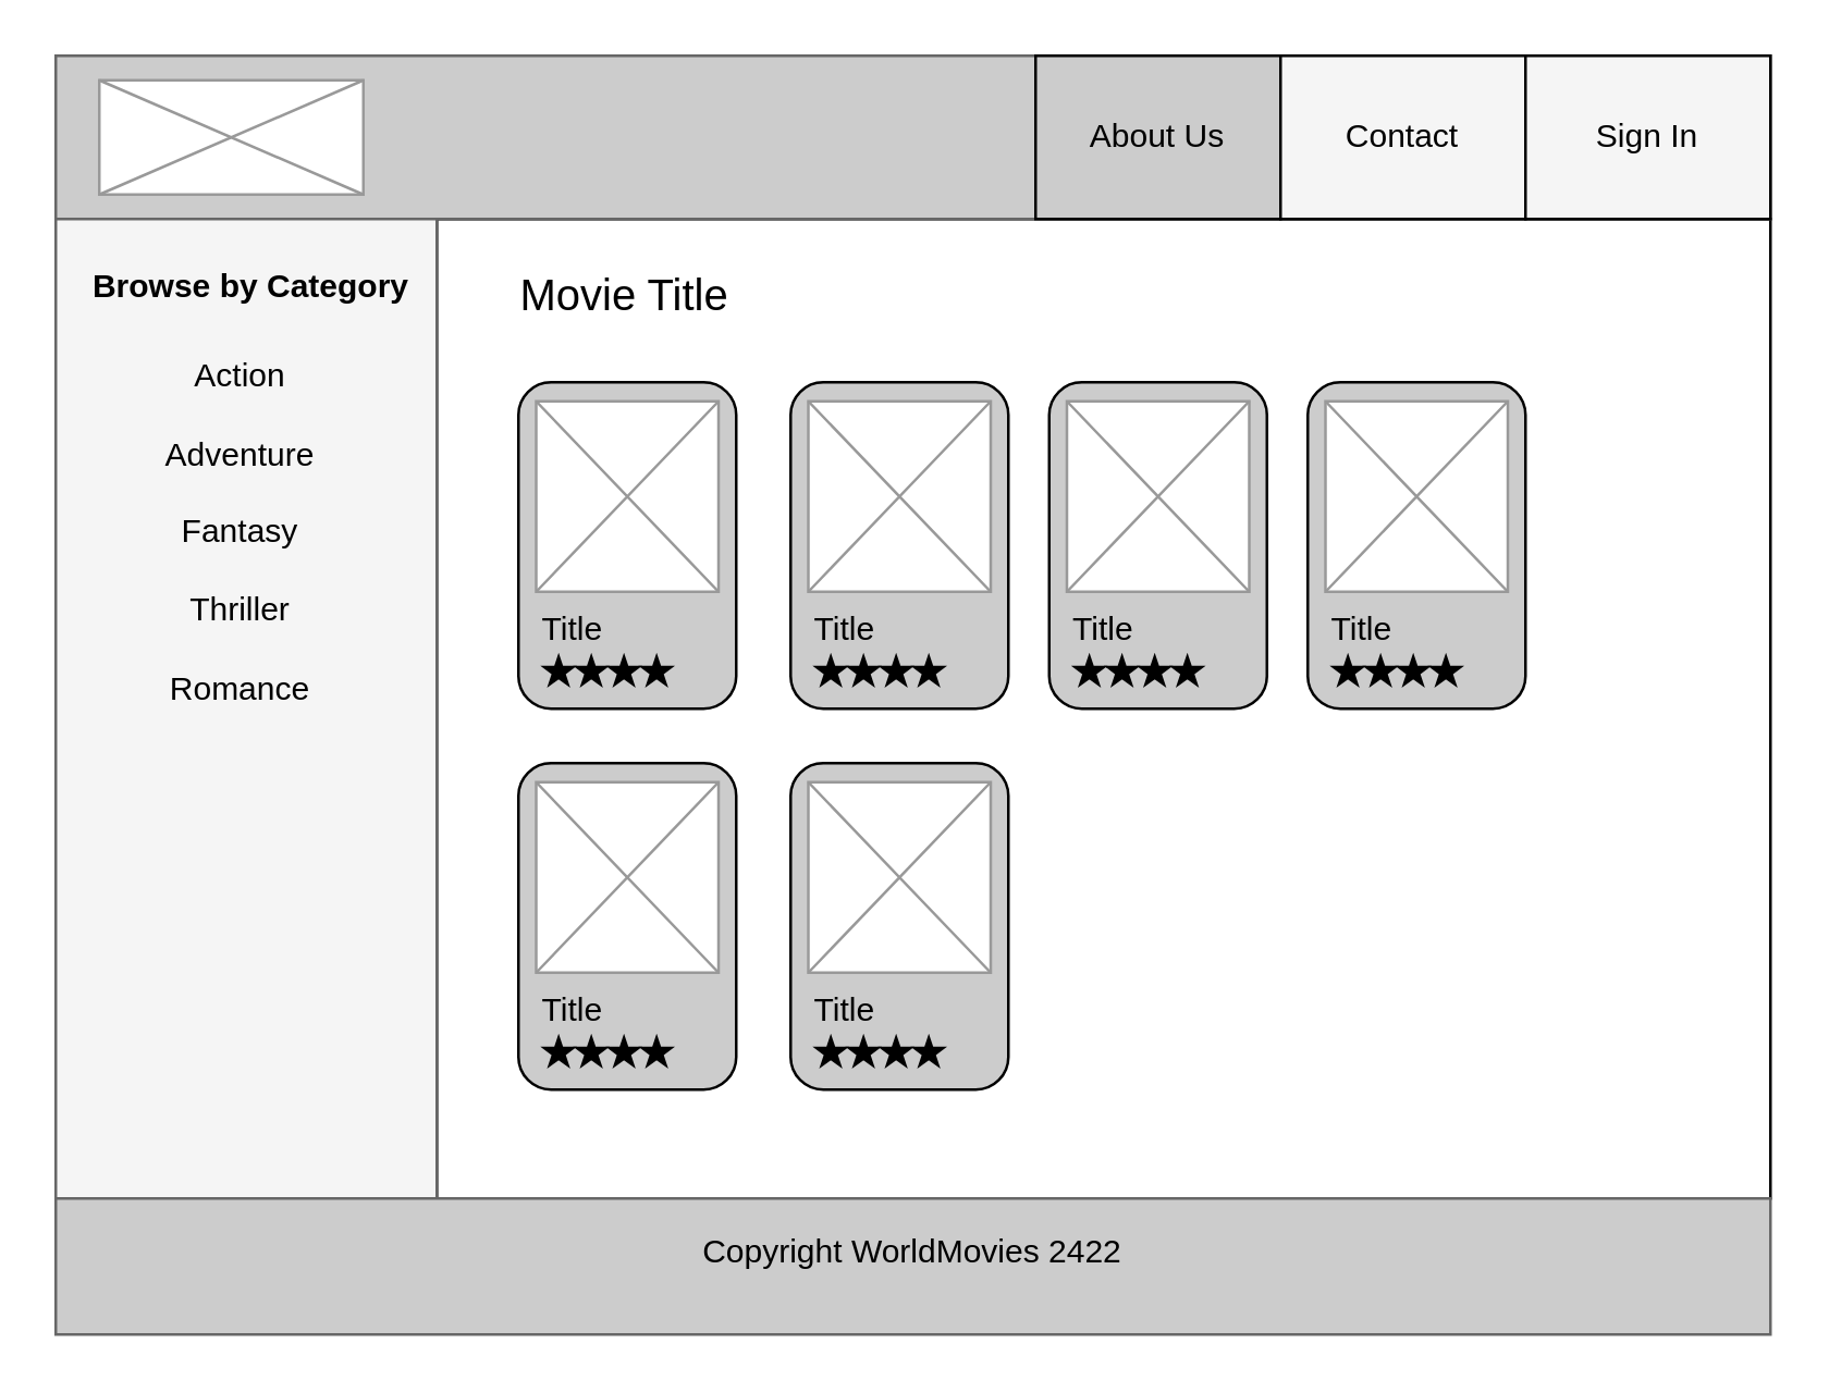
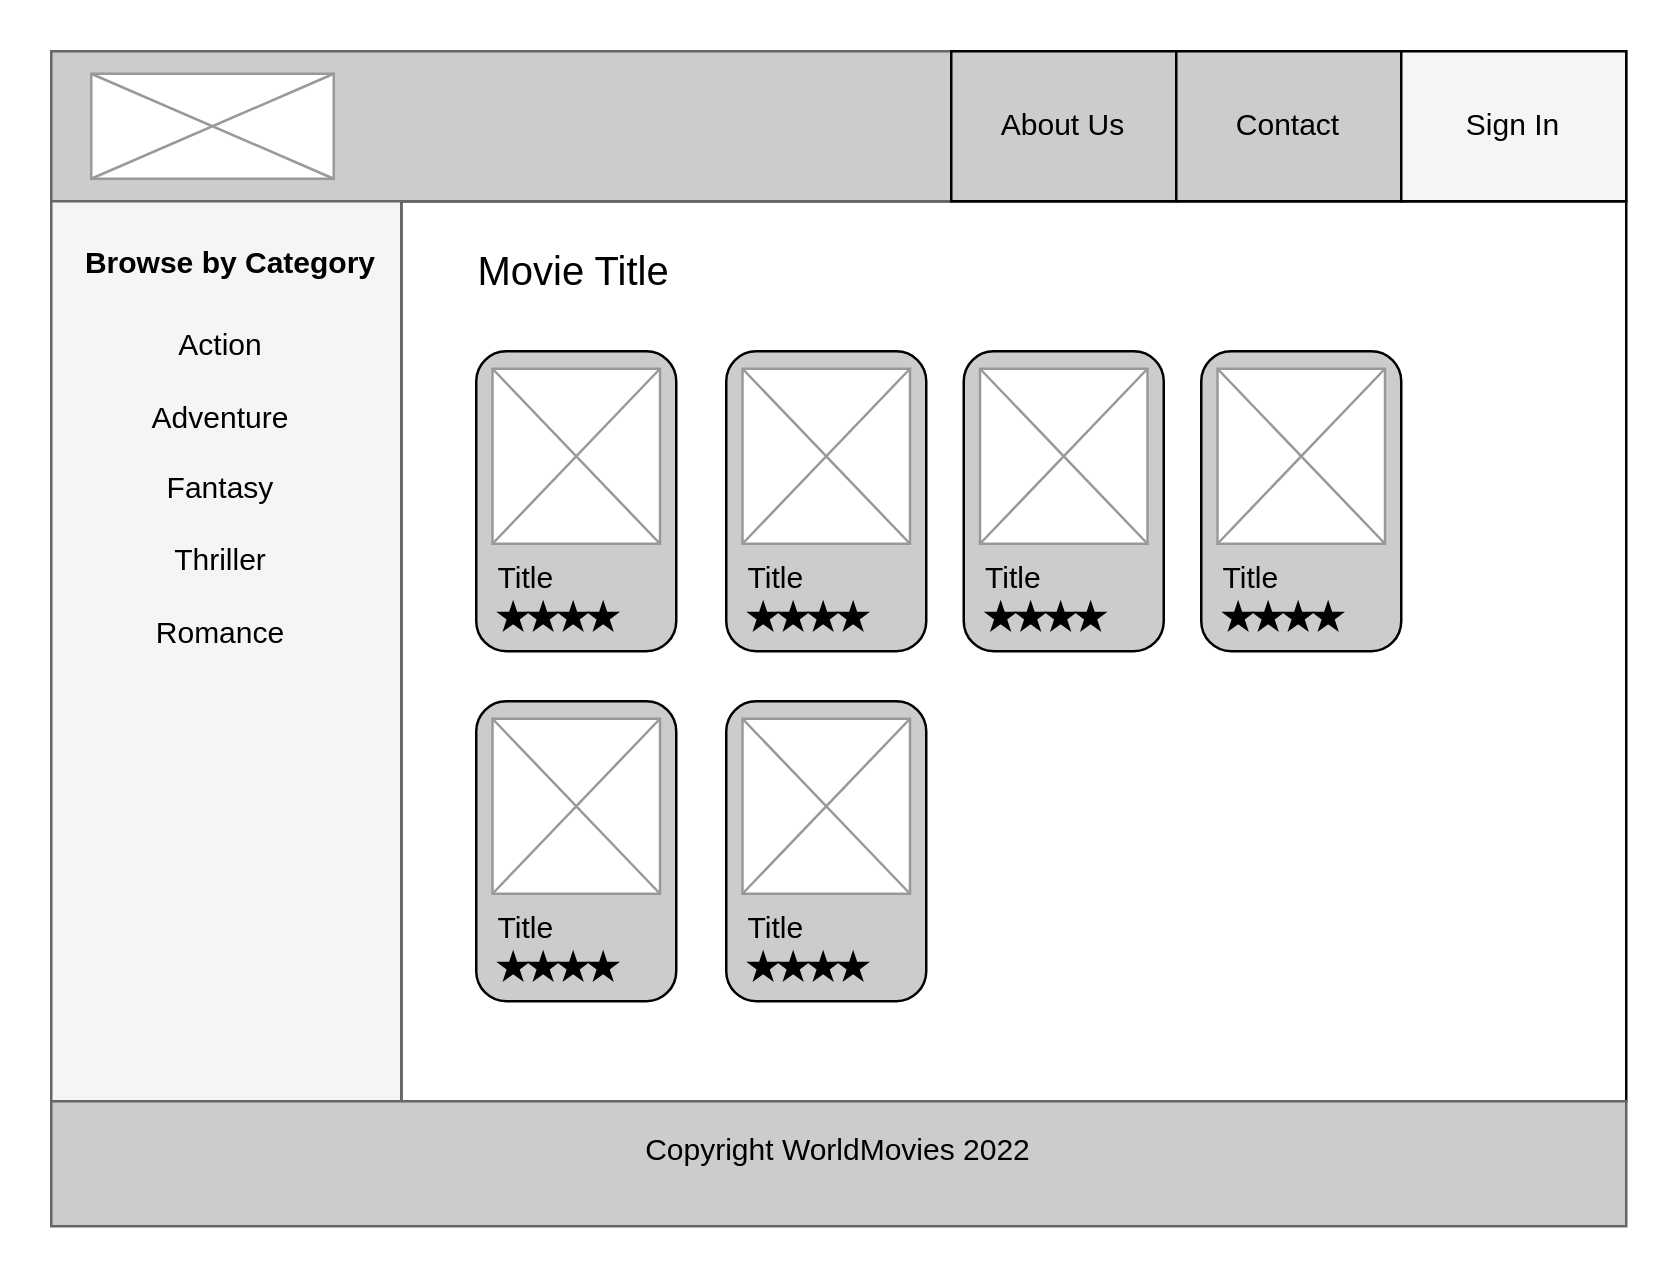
- <mxCell id="10" value="Contact" style="rounded=0;whiteSpace=wrap;html=1;fillColor=#f5f5f5;" parent="1" vertex="1"><mxGeometry x="470" y="20" width="90" height="60" as="geometry" /></mxCell>
+ <mxCell id="10" value="Contact" style="rounded=0;whiteSpace=wrap;html=1;fillColor=#CCCCCC;" parent="1" vertex="1"><mxGeometry x="470" y="20" width="90" height="60" as="geometry" /></mxCell>
- <mxCell id="12" value="Copyright WorldMovies 2422" style="text;html=1;strokeColor=none;fillColor=none;align=center;verticalAlign=middle;whiteSpace=wrap;rounded=0;" parent="1" vertex="1"><mxGeometry x="235" y="445" width="200" height="30" as="geometry" /></mxCell>
+ <mxCell id="12" value="Copyright WorldMovies 2022" style="text;html=1;strokeColor=none;fillColor=none;align=center;verticalAlign=middle;whiteSpace=wrap;rounded=0;" parent="1" vertex="1"><mxGeometry x="235" y="445" width="200" height="30" as="geometry" /></mxCell>
